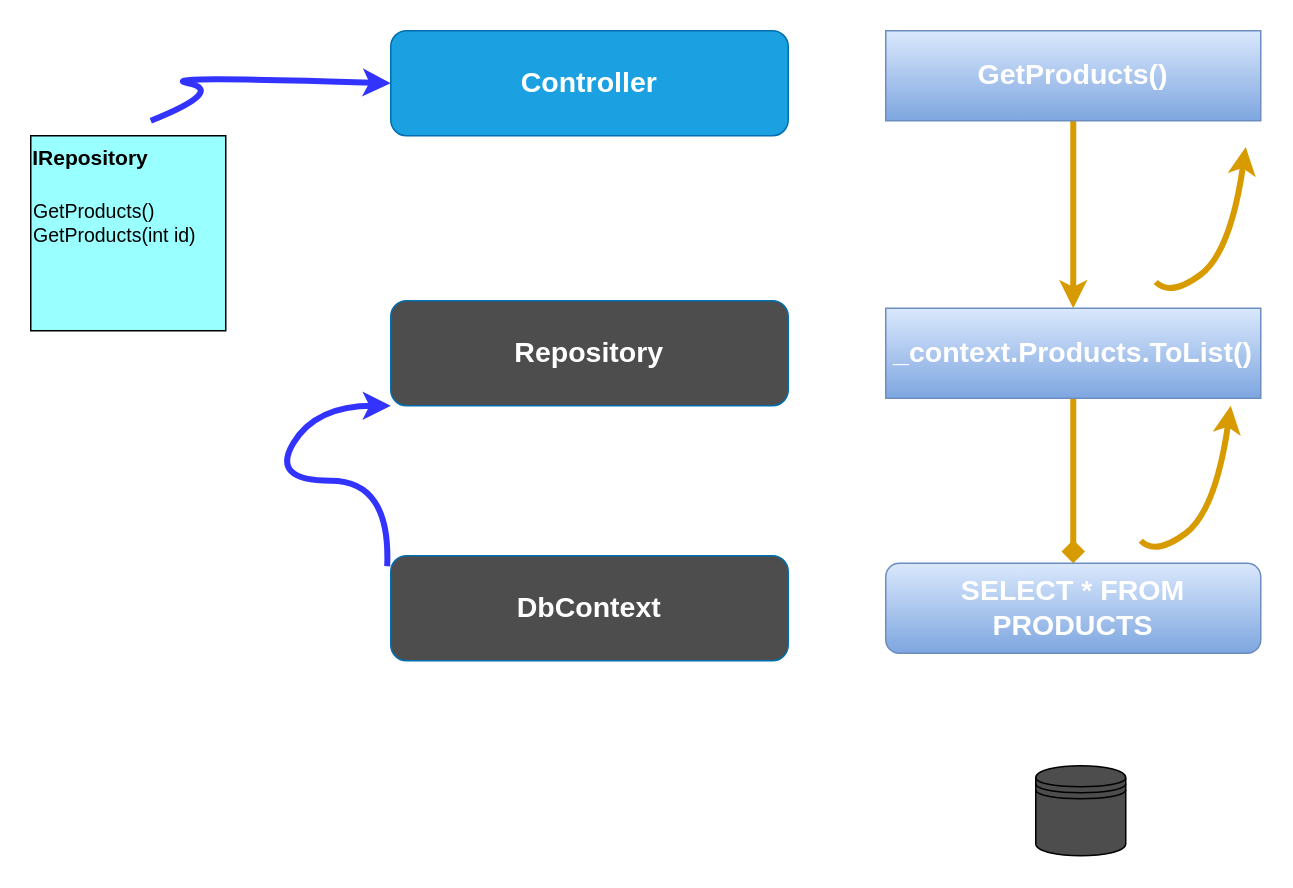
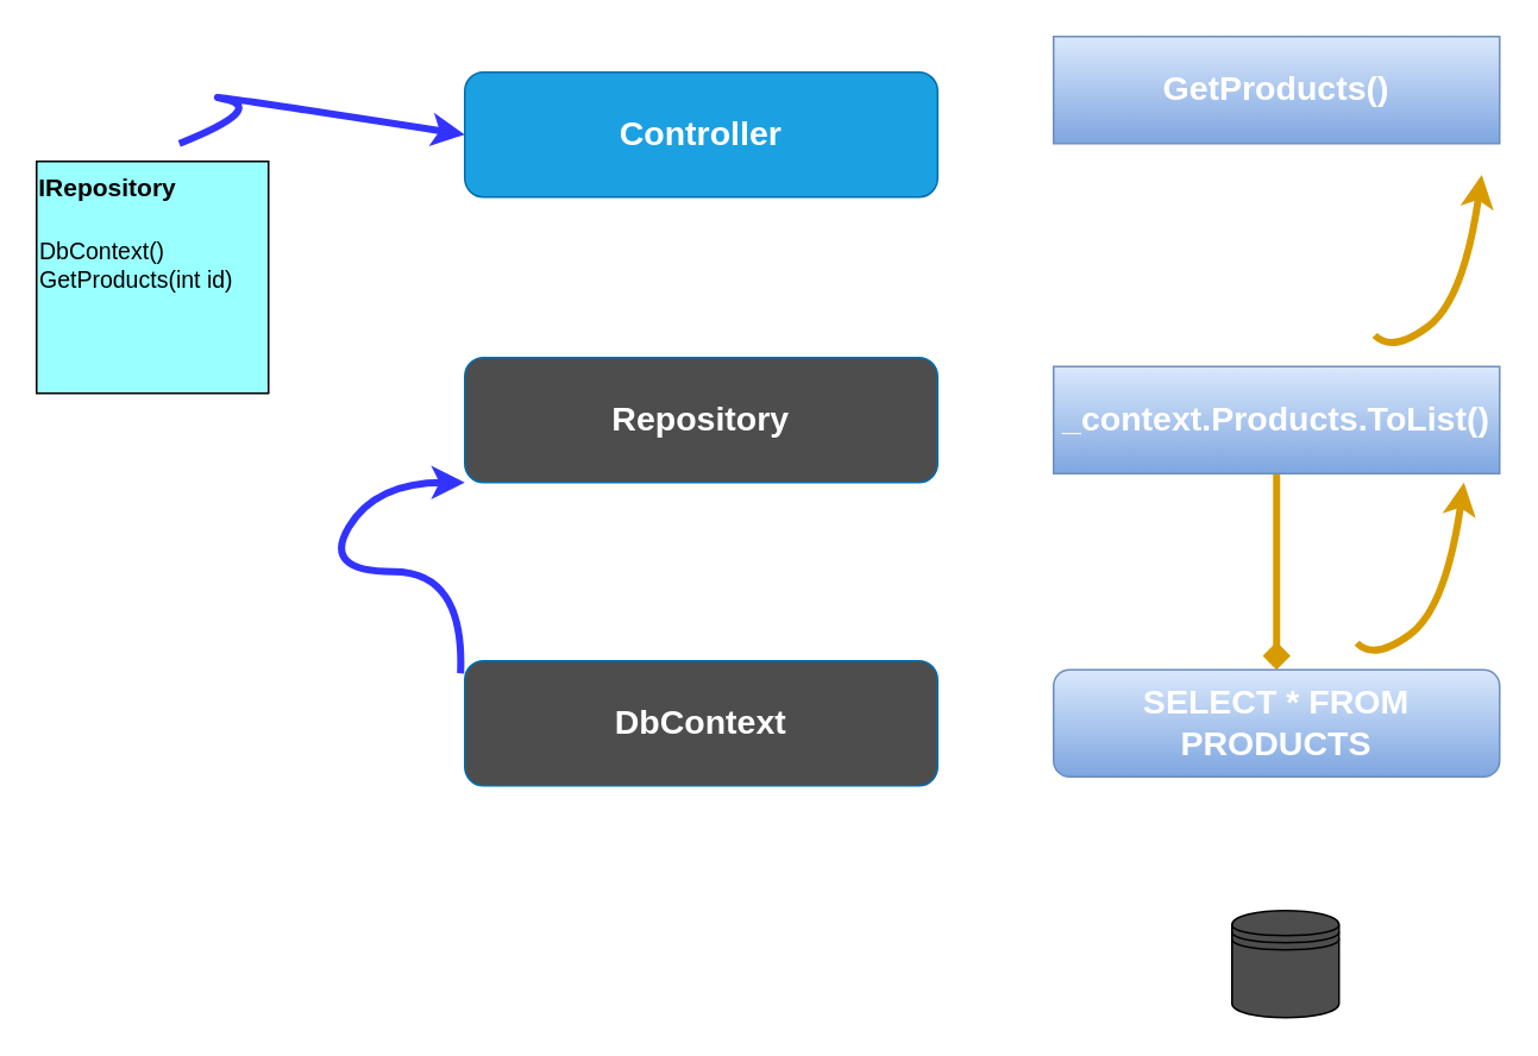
- <mxCell id="2" value="&lt;b&gt;&lt;font style=&quot;font-size: 19px&quot;&gt;Controller&lt;/font&gt;&lt;/b&gt;" style="rounded=1;whiteSpace=wrap;html=1;fillColor=#1ba1e2;fontColor=#ffffff;strokeColor=#006EAF;" vertex="1" parent="1"><mxGeometry x="260" y="20" width="265" height="70" as="geometry" /></mxCell>
+ <mxCell id="2" value="&lt;b&gt;&lt;font style=&quot;font-size: 19px&quot;&gt;Controller&lt;/font&gt;&lt;/b&gt;" style="rounded=1;whiteSpace=wrap;html=1;fillColor=#1ba1e2;fontColor=#ffffff;strokeColor=#006EAF;" vertex="1" parent="1"><mxGeometry x="260" y="40" width="265" height="70" as="geometry" /></mxCell>
- <mxCell id="5" value="" style="edgeStyle=none;html=1;fontSize=19;fontColor=#000000;strokeColor=#d79b00;strokeWidth=4;fillColor=#ffcd28;gradientColor=#ffa500;" edge="1" parent="1" source="6" target="8"><mxGeometry relative="1" as="geometry" /></mxCell>
- <mxCell id="14" value="&lt;font style=&quot;font-size: 13px&quot;&gt;GetProducts()&lt;br&gt;GetProducts(int id)&lt;/font&gt;" style="text;html=1;strokeColor=none;fillColor=none;align=left;verticalAlign=middle;whiteSpace=wrap;rounded=0;fontColor=#000000;" vertex="1" parent="1"><mxGeometry x="20" y="130" width="120" height="35" as="geometry" /></mxCell>
+ <mxCell id="14" value="&lt;font style=&quot;font-size: 13px&quot;&gt;DbContext()&lt;br&gt;GetProducts(int id)&lt;/font&gt;" style="text;html=1;strokeColor=none;fillColor=none;align=left;verticalAlign=middle;whiteSpace=wrap;rounded=0;fontColor=#000000;" vertex="1" parent="1"><mxGeometry x="20" y="130" width="120" height="35" as="geometry" /></mxCell>
